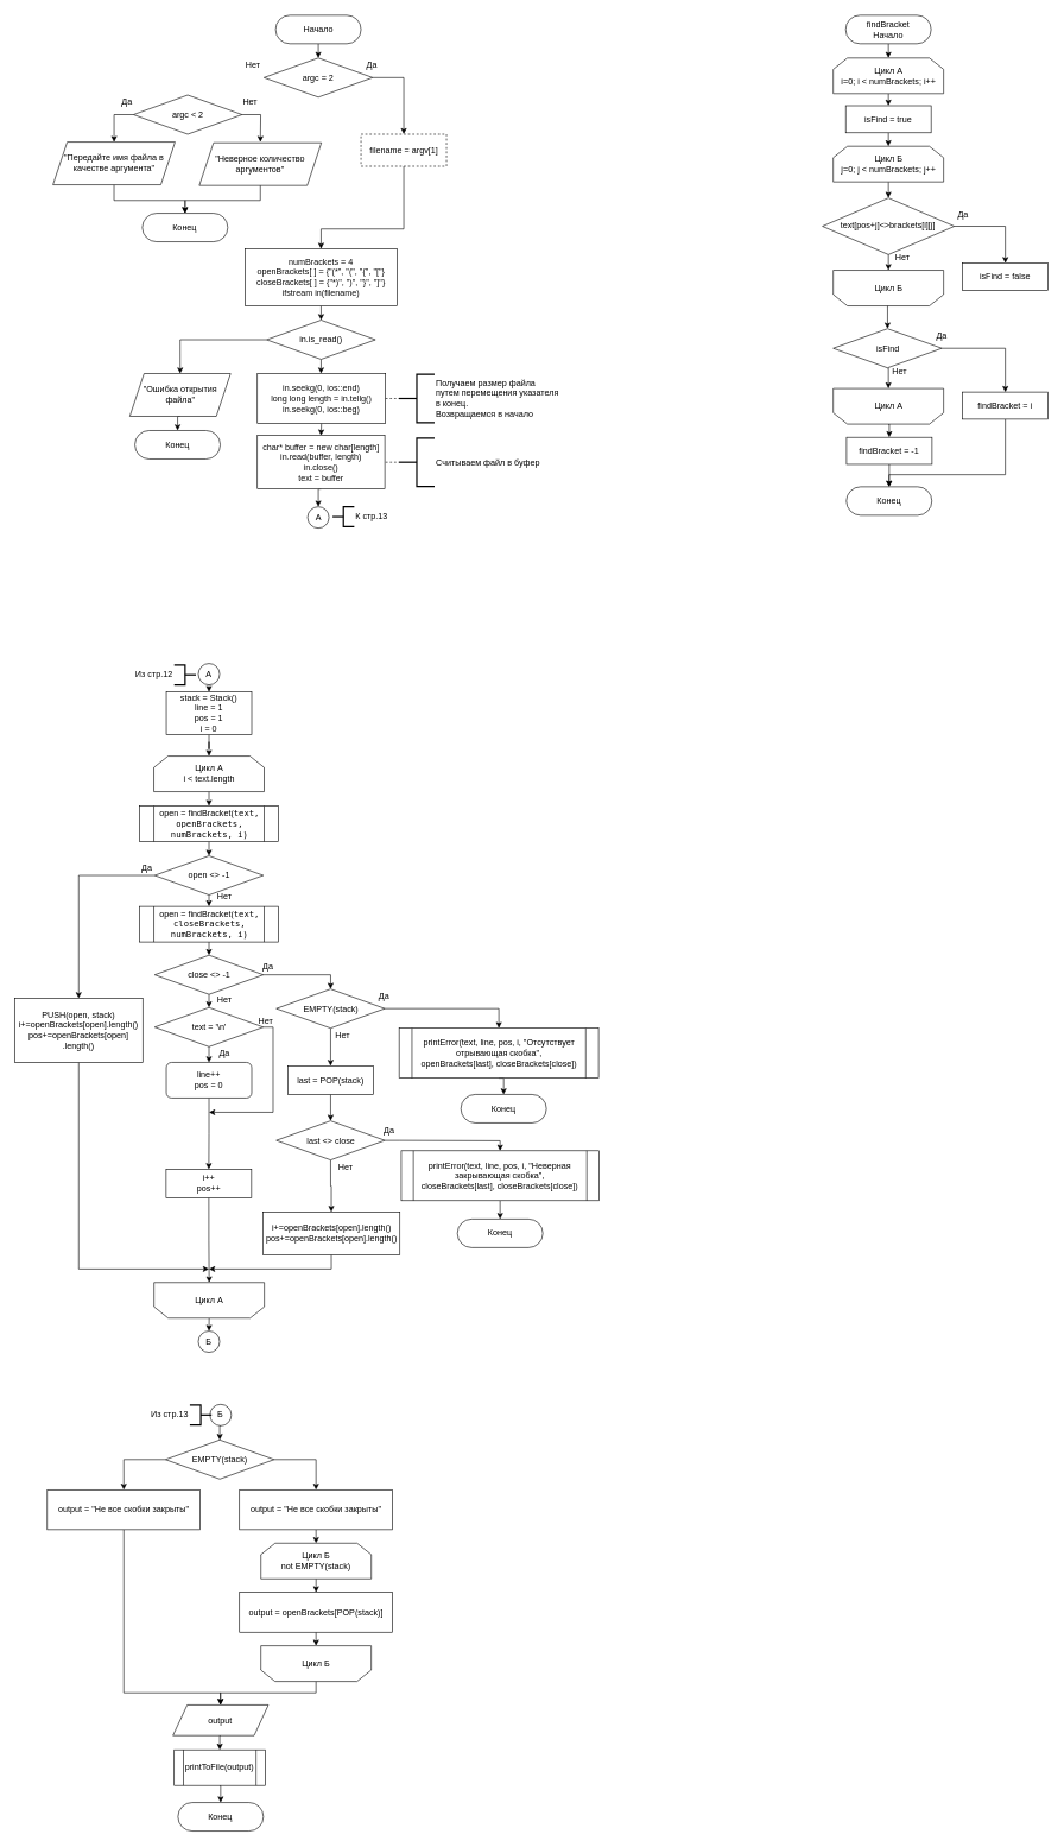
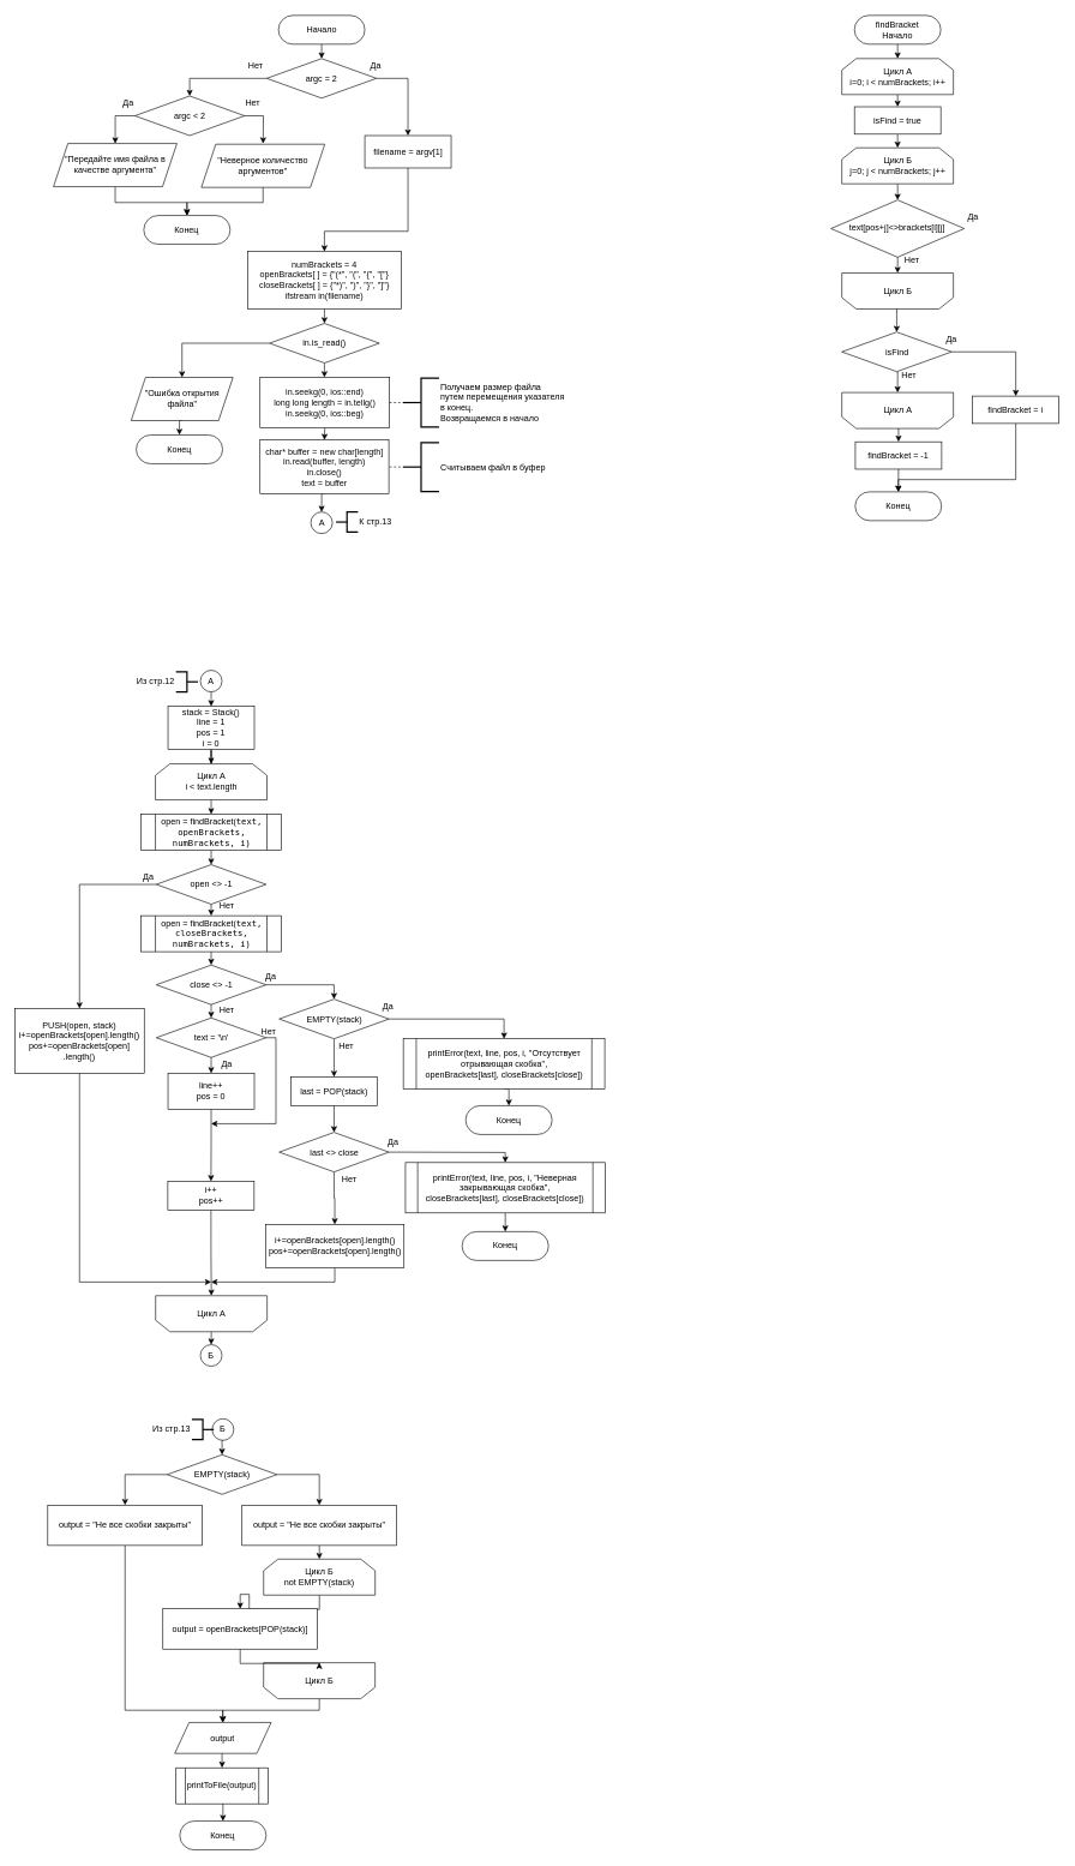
+ <mxCell id="80" style="edgeStyle=orthogonalEdgeStyle;rounded=0;orthogonalLoop=1;jettySize=auto;html=1;exitX=0;exitY=0.5;exitDx=0;exitDy=0;entryX=0.5;entryY=0;entryDx=0;entryDy=0;" parent="1" source="81" target="97" edge="1"><mxGeometry relative="1" as="geometry" /></mxCell>
- <mxCell id="83" value="filename = argv[1]" style="rounded=0;whiteSpace=wrap;html=1;dashed=1;" parent="1" vertex="1"><mxGeometry x="506.5" y="187" width="120" height="45" as="geometry" /></mxCell>
+ <mxCell id="83" value="filename = argv[1]" style="rounded=0;whiteSpace=wrap;html=1;" parent="1" vertex="1"><mxGeometry x="506.5" y="187" width="120" height="45" as="geometry" /></mxCell>
- <mxCell id="136" style="edgeStyle=orthogonalEdgeStyle;rounded=0;orthogonalLoop=1;jettySize=auto;html=1;exitX=1;exitY=0.5;exitDx=0;exitDy=0;entryX=0.5;entryY=0;entryDx=0;entryDy=0;" parent="1" source="137" target="138" edge="1"><mxGeometry relative="1" as="geometry" /></mxCell>
- <mxCell id="138" value="isFind = false" style="rounded=0;whiteSpace=wrap;html=1;" parent="1" vertex="1"><mxGeometry x="1351.23" y="368" width="120" height="38" as="geometry" /></mxCell>
- <mxCell id="5" value="stack = Stack()&lt;br&gt;line = 1&lt;br&gt;pos = 1&lt;br&gt;i = 0" style="rounded=0;whiteSpace=wrap;html=1;" parent="1" vertex="1"><mxGeometry x="233" y="970" width="120" height="60" as="geometry" /></mxCell>
+ <mxCell id="5" value="stack = Stack()&lt;br&gt;line = 1&lt;br&gt;pos = 1&lt;br&gt;i = 0" style="rounded=0;whiteSpace=wrap;html=1;" parent="1" vertex="1"><mxGeometry x="233" y="980" width="120" height="60" as="geometry" /></mxCell>
- <mxCell id="30" value="line++&lt;br&gt;pos = 0" style="whiteSpace=wrap;html=1;rounded=1;" parent="1" vertex="1"><mxGeometry x="233" y="1490" width="120" height="50" as="geometry" /></mxCell>
+ <mxCell id="30" value="line++&lt;br&gt;pos = 0" style="rounded=0;whiteSpace=wrap;html=1;" parent="1" vertex="1"><mxGeometry x="233" y="1490" width="120" height="50" as="geometry" /></mxCell>
- <mxCell id="73" value="output = openBrackets[POP(stack)]" style="rounded=0;whiteSpace=wrap;html=1;" parent="1" vertex="1"><mxGeometry x="335.88" y="2234" width="214.87" height="56" as="geometry" /></mxCell>
+ <mxCell id="73" value="output = openBrackets[POP(stack)]" style="rounded=0;whiteSpace=wrap;html=1;" parent="1" vertex="1"><mxGeometry x="225.88" y="2234" width="214.87" height="56" as="geometry" /></mxCell>
